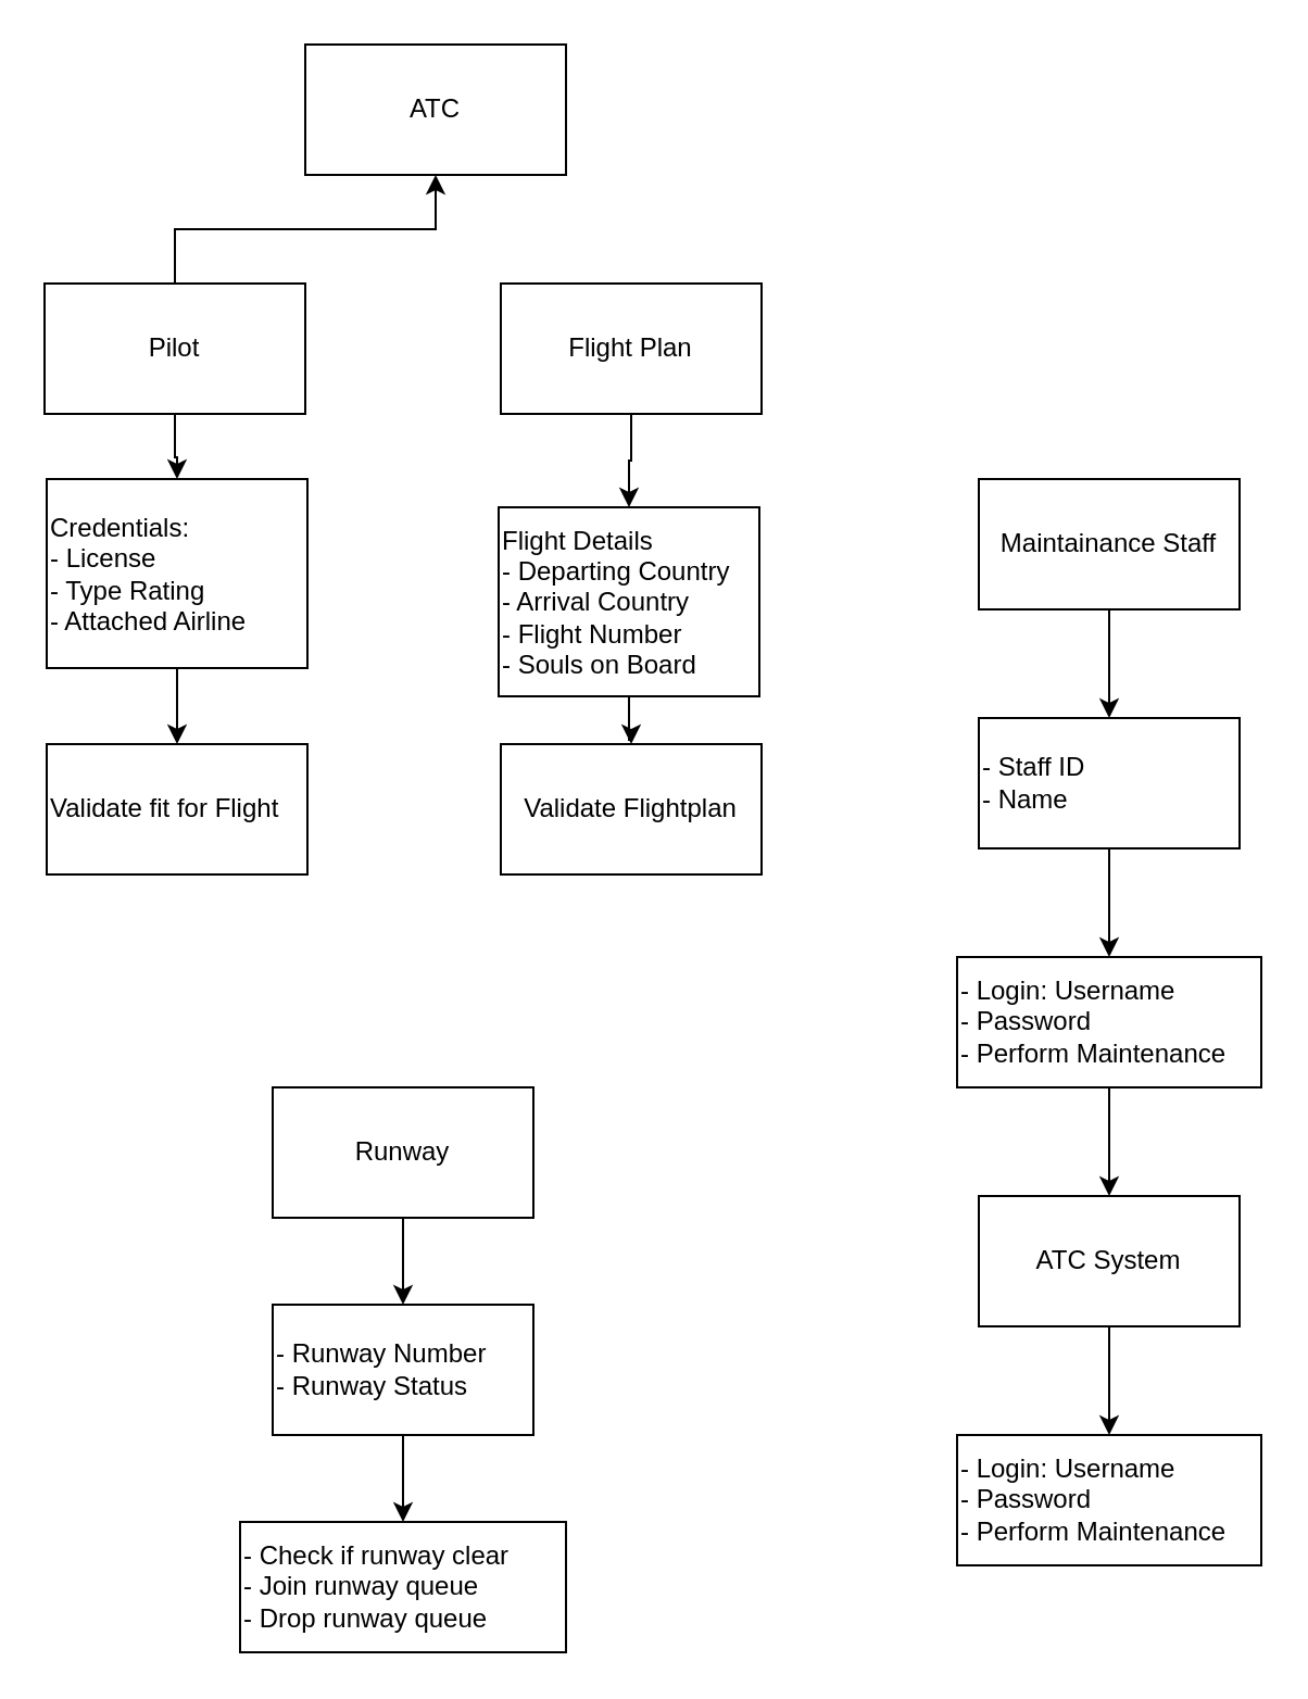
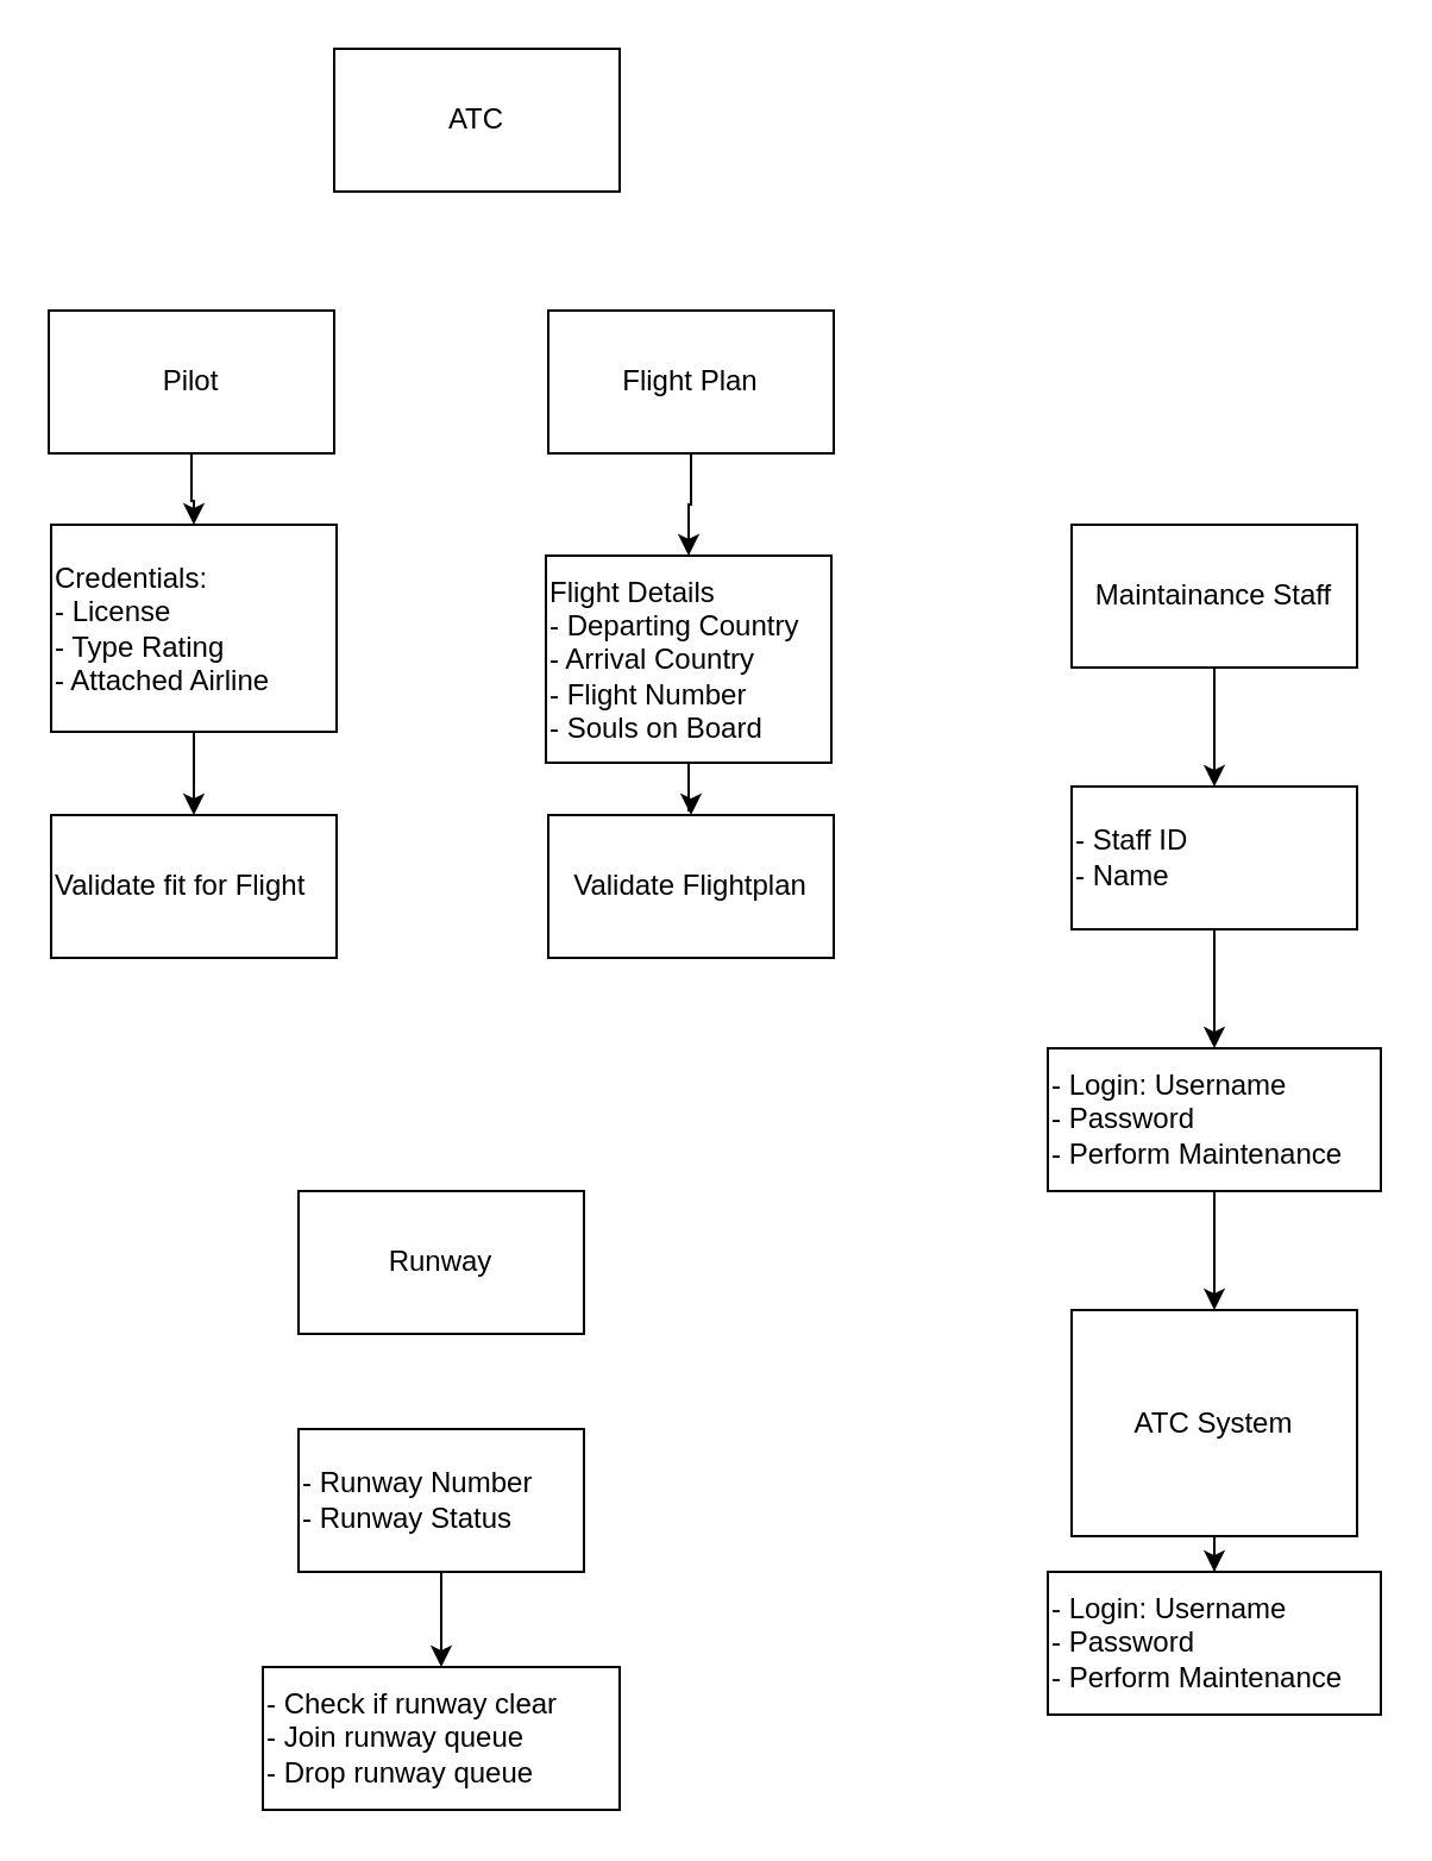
- <mxCell id="18" style="edgeStyle=orthogonalEdgeStyle;rounded=0;orthogonalLoop=1;jettySize=auto;html=1;exitX=0.5;exitY=0;exitDx=0;exitDy=0;" edge="1" parent="1" source="20" target="2"><mxGeometry relative="1" as="geometry" /></mxCell>
- <mxCell id="5" style="edgeStyle=orthogonalEdgeStyle;rounded=0;orthogonalLoop=1;jettySize=auto;html=1;exitX=0.5;exitY=1;exitDx=0;exitDy=0;" edge="1" parent="1" source="6" target="8"><mxGeometry relative="1" as="geometry" /></mxCell>
- <mxCell id="17" value="ATC System" style="rounded=0;whiteSpace=wrap;html=1;" vertex="1" parent="1"><mxGeometry x="450" y="550" width="120" height="60" as="geometry" /></mxCell>
+ <mxCell id="17" value="ATC System" style="rounded=0;whiteSpace=wrap;html=1;" vertex="1" parent="1"><mxGeometry x="450" y="550" width="120" height="95" as="geometry" /></mxCell>
